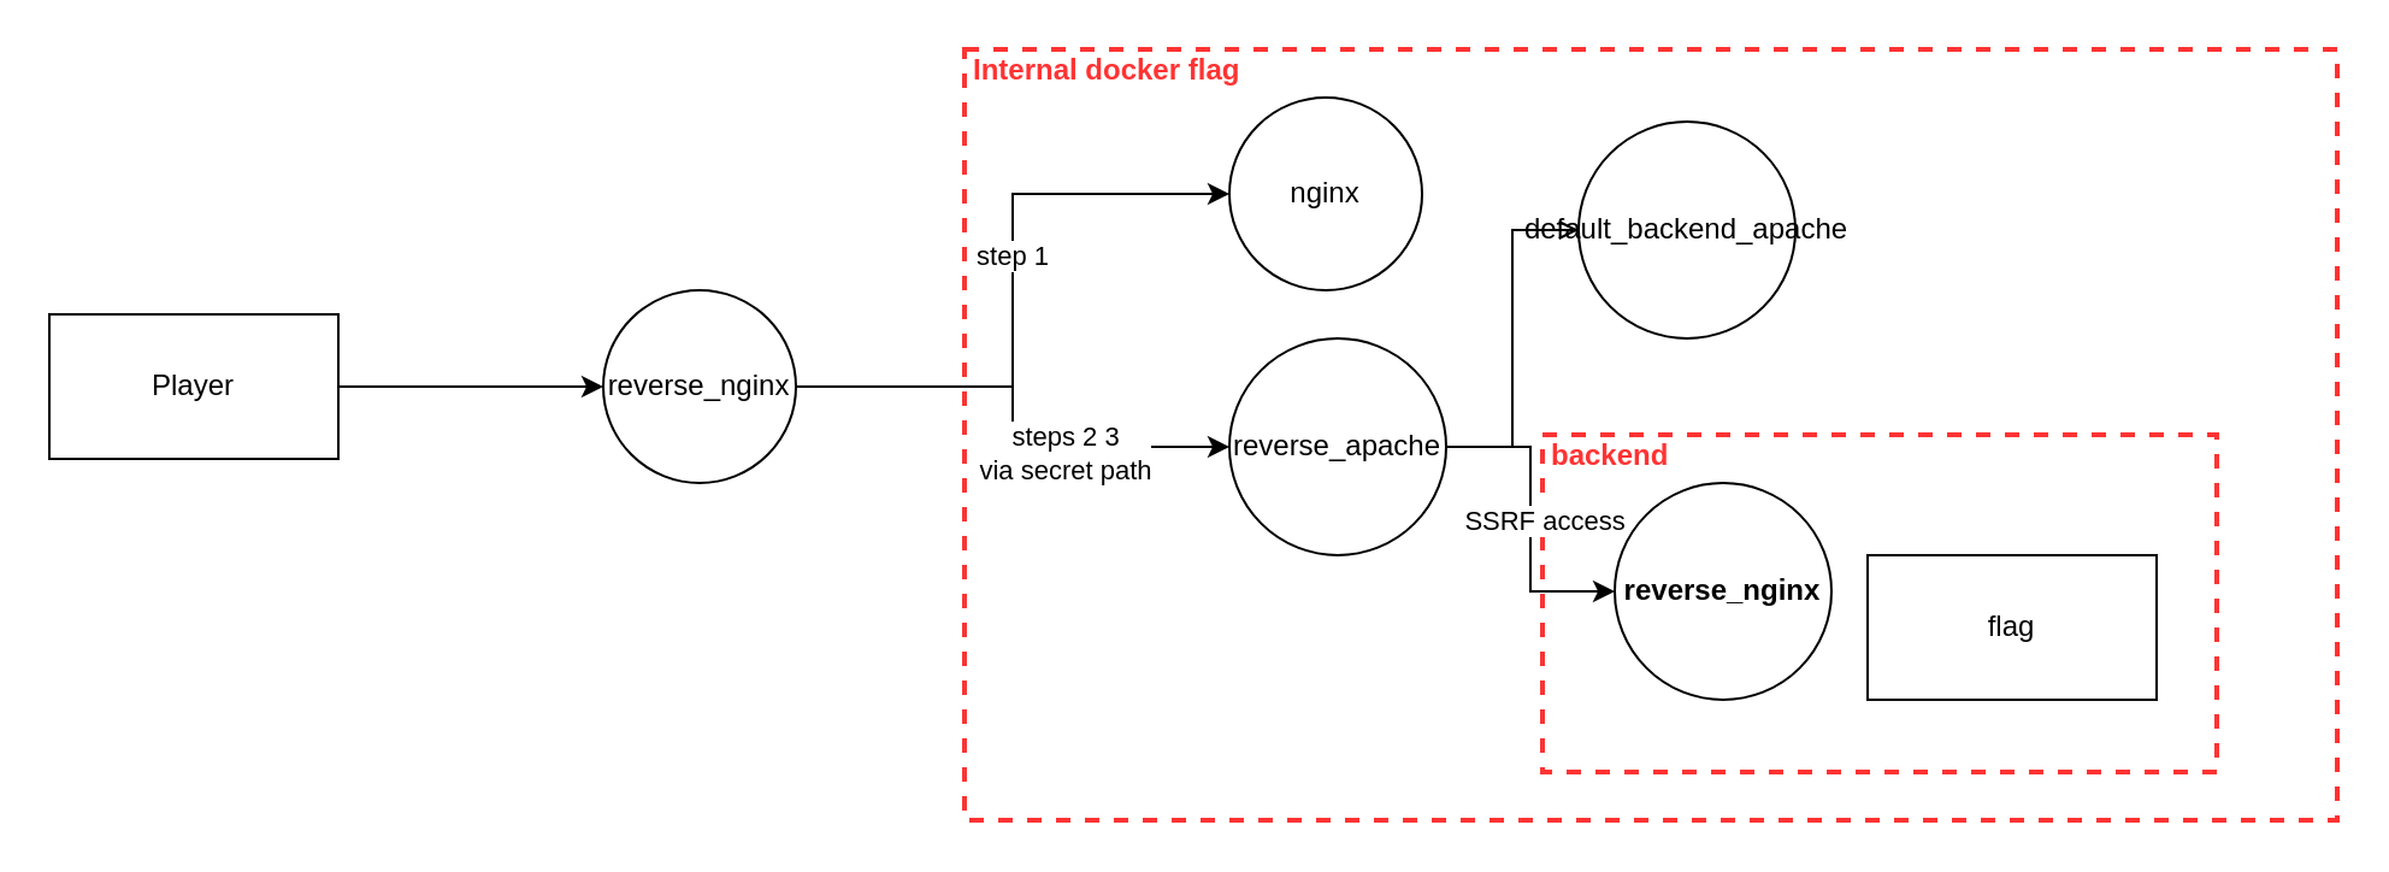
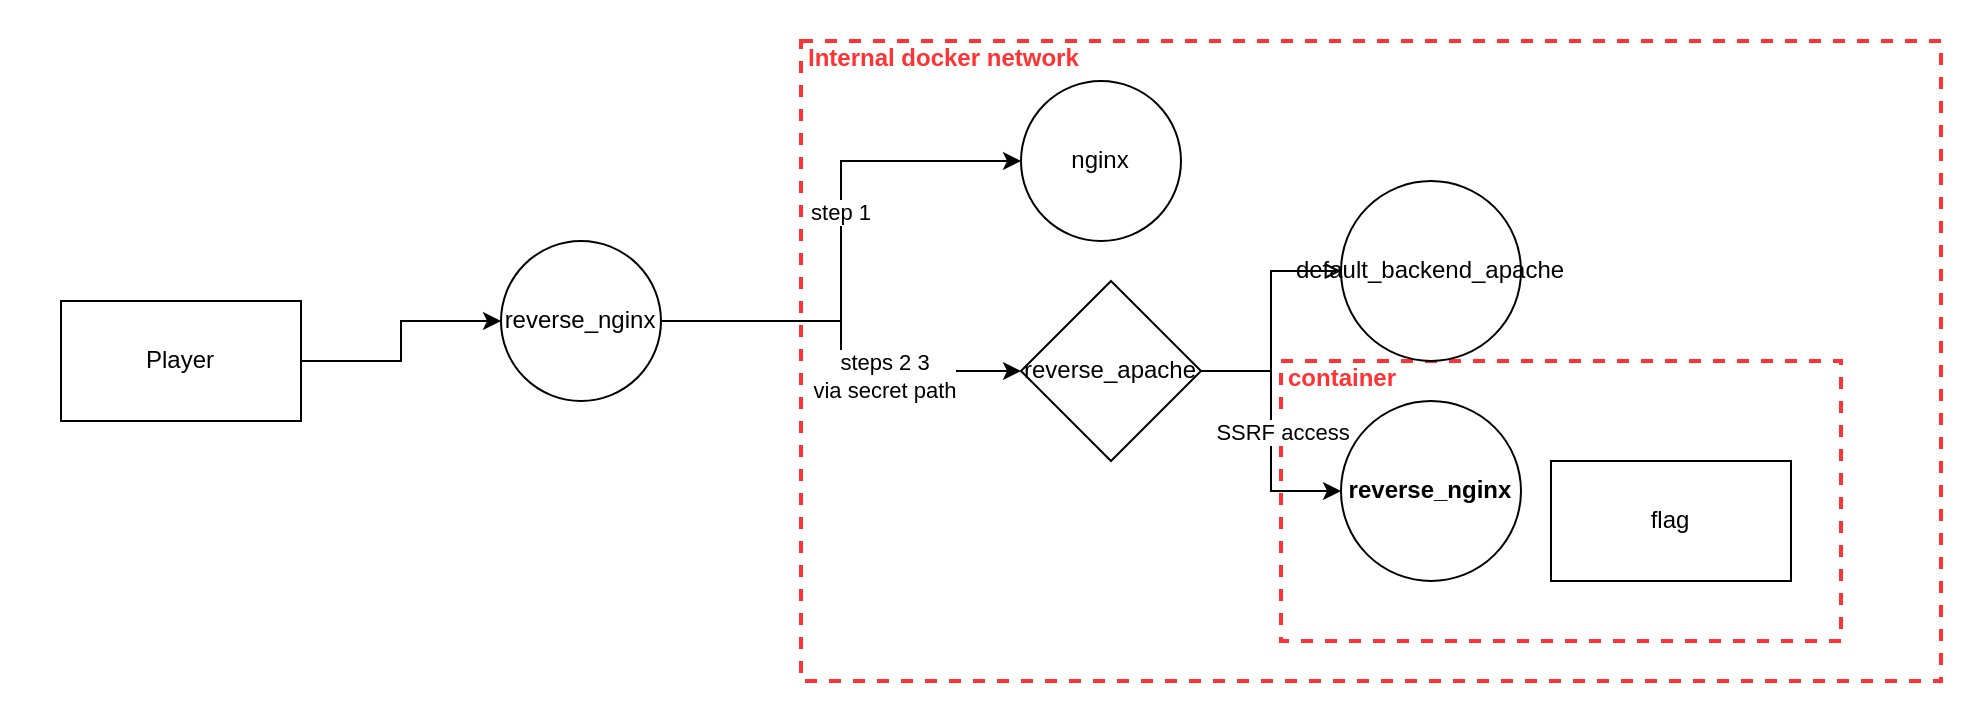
- <mxCell id="3" value="Internal docker flag" style="html=1;fontColor=#FF3333;fontStyle=1;align=left;verticalAlign=top;spacing=0;labelBorderColor=none;fillColor=none;dashed=1;strokeWidth=2;strokeColor=#FF3333;spacingLeft=4;spacingTop=-3;" vertex="1" parent="1"><mxGeometry x="400" y="20" width="570" height="320" as="geometry" /></mxCell>
+ <mxCell id="3" value="Internal docker network" style="html=1;fontColor=#FF3333;fontStyle=1;align=left;verticalAlign=top;spacing=0;labelBorderColor=none;fillColor=none;dashed=1;strokeWidth=2;strokeColor=#FF3333;spacingLeft=4;spacingTop=-3;" vertex="1" parent="1"><mxGeometry x="400" y="20" width="570" height="320" as="geometry" /></mxCell>
- <mxCell id="16" value="default_backend_apache" style="ellipse;whiteSpace=wrap;html=1;aspect=fixed;" vertex="1" parent="1"><mxGeometry x="655" y="50" width="90" height="90" as="geometry" /></mxCell>
+ <mxCell id="16" value="default_backend_apache" style="ellipse;whiteSpace=wrap;html=1;aspect=fixed;" vertex="1" parent="1"><mxGeometry x="670" y="90" width="90" height="90" as="geometry" /></mxCell>
- <mxCell id="5" value="Player" style="rounded=0;whiteSpace=wrap;html=1;" vertex="1" parent="1"><mxGeometry x="20" y="130" width="120" height="60" as="geometry" /></mxCell>
+ <mxCell id="5" value="Player" style="rounded=0;whiteSpace=wrap;html=1;" vertex="1" parent="1"><mxGeometry x="30" y="150" width="120" height="60" as="geometry" /></mxCell>
- <mxCell id="15" value="reverse_apache" style="ellipse;whiteSpace=wrap;html=1;aspect=fixed;" vertex="1" parent="1"><mxGeometry x="510" y="140" width="90" height="90" as="geometry" /></mxCell>
+ <mxCell id="15" value="reverse_apache" style="rhombus;whiteSpace=wrap;html=1;aspect=fixed;" vertex="1" parent="1"><mxGeometry x="510" y="140" width="90" height="90" as="geometry" /></mxCell>
- <mxCell id="2" value="backend" style="html=1;fontColor=#FF3333;fontStyle=1;align=left;verticalAlign=top;spacing=0;labelBorderColor=none;fillColor=none;dashed=1;strokeWidth=2;strokeColor=#FF3333;spacingLeft=4;spacingTop=-3;" vertex="1" parent="1"><mxGeometry x="640" y="180" width="280" height="140" as="geometry" /></mxCell>
+ <mxCell id="2" value="container" style="html=1;fontColor=#FF3333;fontStyle=1;align=left;verticalAlign=top;spacing=0;labelBorderColor=none;fillColor=none;dashed=1;strokeWidth=2;strokeColor=#FF3333;spacingLeft=4;spacingTop=-3;" vertex="1" parent="1"><mxGeometry x="640" y="180" width="280" height="140" as="geometry" /></mxCell>
